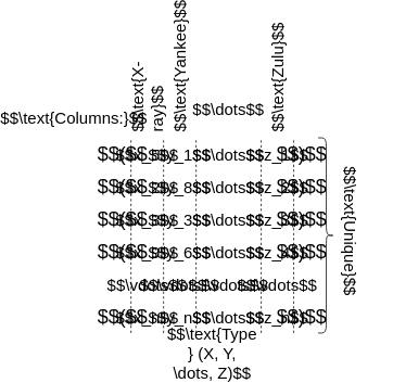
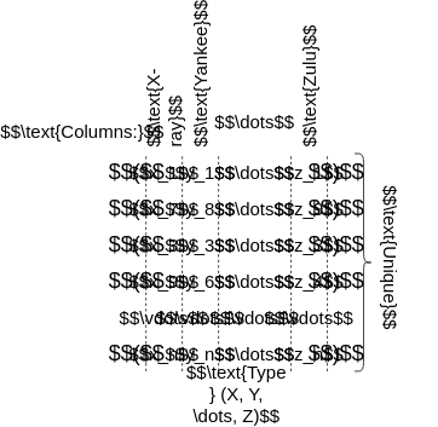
- <mxCell id="18" value="$$x_5$$" style="text;html=1;strokeColor=none;fillColor=none;align=center;verticalAlign=middle;whiteSpace=wrap;rounded=0;fontSize=20;" parent="1" vertex="1"><mxGeometry x="120" y="75" width="40" height="40" as="geometry" /></mxCell>
+ <mxCell id="18" value="$$x_1$$" style="text;html=1;strokeColor=none;fillColor=none;align=center;verticalAlign=middle;whiteSpace=wrap;rounded=0;fontSize=20;" parent="1" vertex="1"><mxGeometry x="120" y="75" width="40" height="40" as="geometry" /></mxCell>
- <mxCell id="22" value="$$x_2$$" style="text;html=1;strokeColor=none;fillColor=none;align=center;verticalAlign=middle;whiteSpace=wrap;rounded=0;fontSize=20;" parent="1" vertex="1"><mxGeometry x="120" y="115" width="40" height="40" as="geometry" /></mxCell>
+ <mxCell id="22" value="$$x_7$$" style="text;html=1;strokeColor=none;fillColor=none;align=center;verticalAlign=middle;whiteSpace=wrap;rounded=0;fontSize=20;" parent="1" vertex="1"><mxGeometry x="120" y="115" width="40" height="40" as="geometry" /></mxCell>
- <mxCell id="24" value="$$z_2$$" style="text;html=1;strokeColor=none;fillColor=none;align=center;verticalAlign=middle;whiteSpace=wrap;rounded=0;fontSize=20;" parent="1" vertex="1"><mxGeometry x="280" y="115" width="40" height="40" as="geometry" /></mxCell>
+ <mxCell id="24" value="$$z_9$$" style="text;html=1;strokeColor=none;fillColor=none;align=center;verticalAlign=middle;whiteSpace=wrap;rounded=0;fontSize=20;" parent="1" vertex="1"><mxGeometry x="280" y="115" width="40" height="40" as="geometry" /></mxCell>
